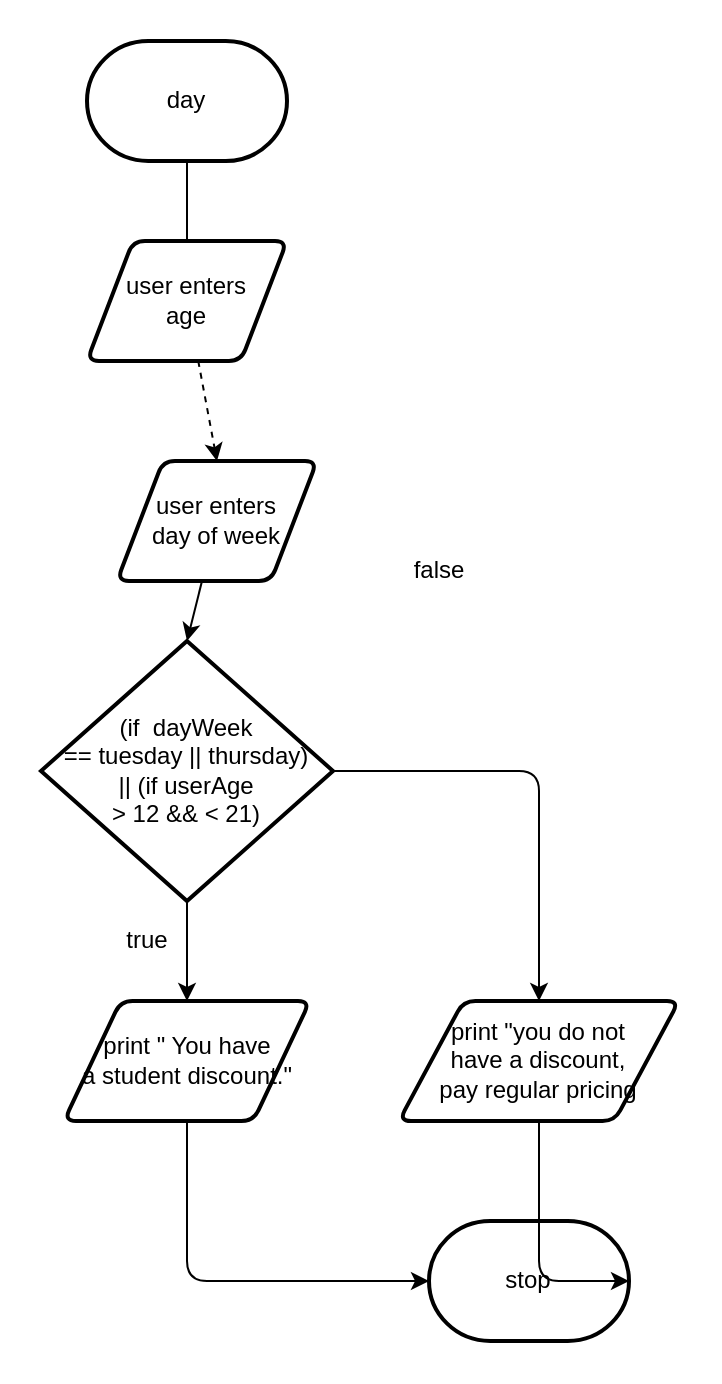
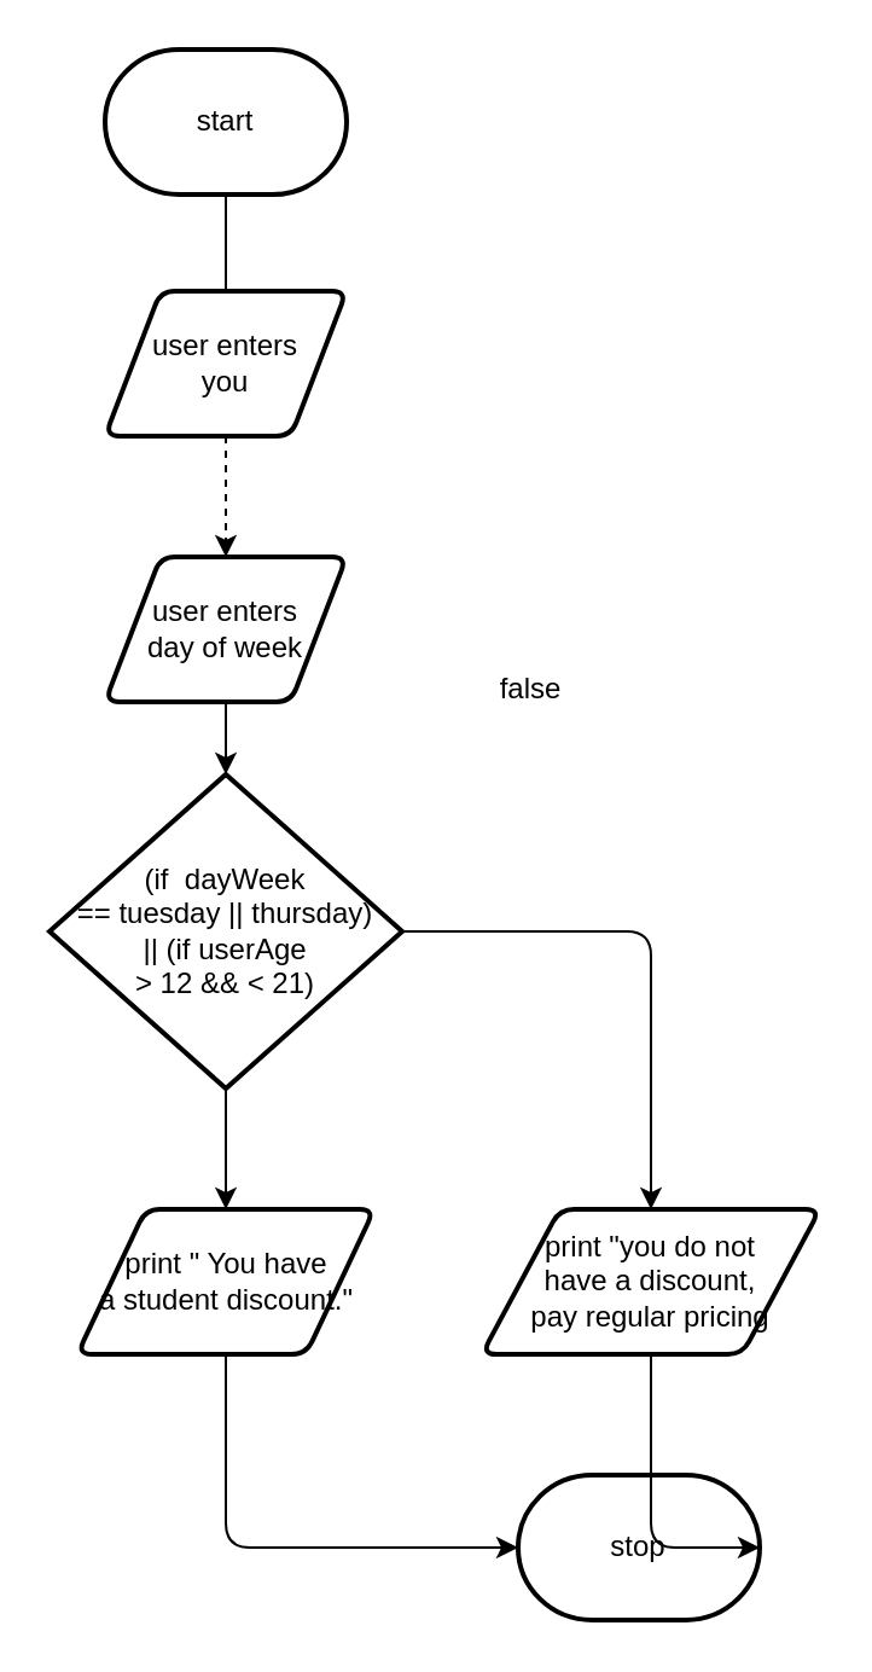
- <mxCell id="3" value="day" style="strokeWidth=2;html=1;shape=mxgraph.flowchart.terminator;whiteSpace=wrap;" parent="1" vertex="1"><mxGeometry x="43" y="20" width="100" height="60" as="geometry" /></mxCell>
+ <mxCell id="3" value="start" style="strokeWidth=2;html=1;shape=mxgraph.flowchart.terminator;whiteSpace=wrap;" parent="1" vertex="1"><mxGeometry x="43" y="20" width="100" height="60" as="geometry" /></mxCell>
- <mxCell id="5" value="user enters &lt;br&gt;age" style="shape=parallelogram;html=1;strokeWidth=2;perimeter=parallelogramPerimeter;whiteSpace=wrap;rounded=1;arcSize=12;size=0.23;" parent="1" vertex="1"><mxGeometry x="43" y="120" width="100" height="60" as="geometry" /></mxCell>
+ <mxCell id="5" value="user enters &lt;br&gt;you" style="shape=parallelogram;html=1;strokeWidth=2;perimeter=parallelogramPerimeter;whiteSpace=wrap;rounded=1;arcSize=12;size=0.23;" parent="1" vertex="1"><mxGeometry x="43" y="120" width="100" height="60" as="geometry" /></mxCell>
- <mxCell id="16" value="user enters &lt;br&gt;day of week" style="shape=parallelogram;html=1;strokeWidth=2;perimeter=parallelogramPerimeter;whiteSpace=wrap;rounded=1;arcSize=12;size=0.23;" vertex="1" parent="1"><mxGeometry x="58" y="230" width="100" height="60" as="geometry" /></mxCell>
+ <mxCell id="16" value="user enters &lt;br&gt;day of week" style="shape=parallelogram;html=1;strokeWidth=2;perimeter=parallelogramPerimeter;whiteSpace=wrap;rounded=1;arcSize=12;size=0.23;" vertex="1" parent="1"><mxGeometry x="43" y="230" width="100" height="60" as="geometry" /></mxCell>
- <mxCell id="9" value="true" style="text;html=1;align=center;verticalAlign=middle;resizable=0;points=[];autosize=1;strokeColor=none;fillColor=none;" parent="1" vertex="1"><mxGeometry x="53" y="460" width="40" height="20" as="geometry" /></mxCell>
